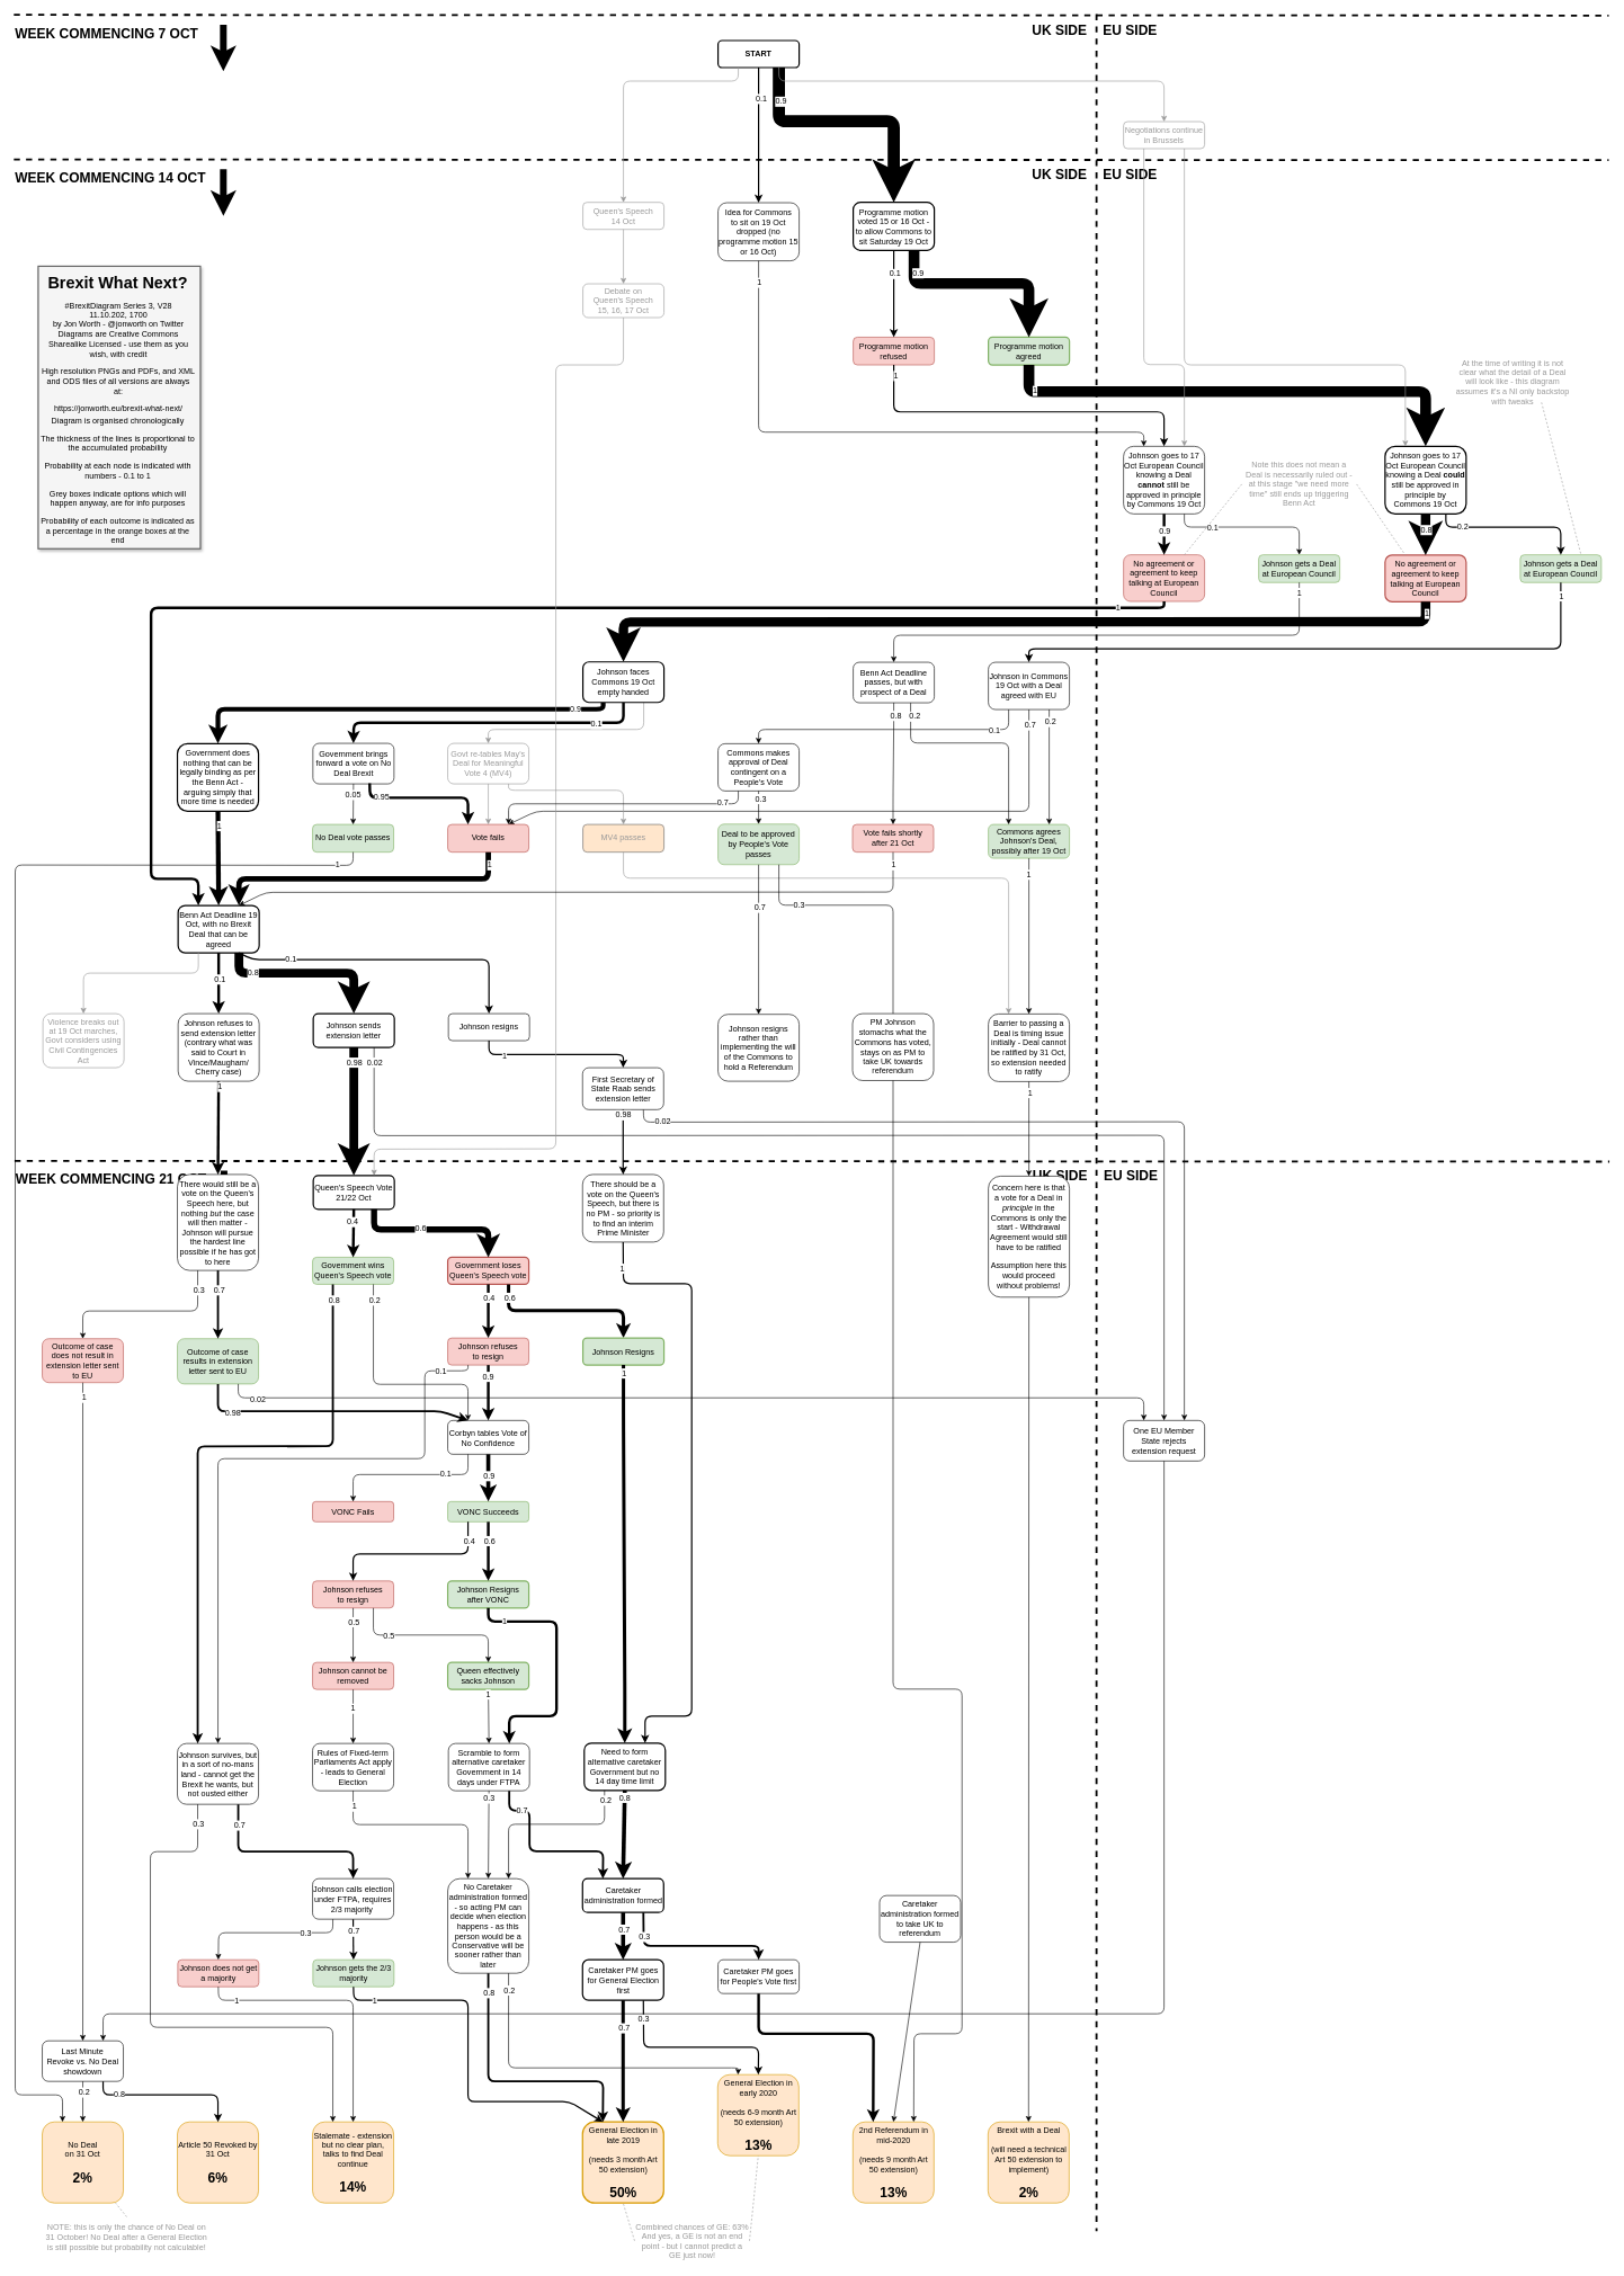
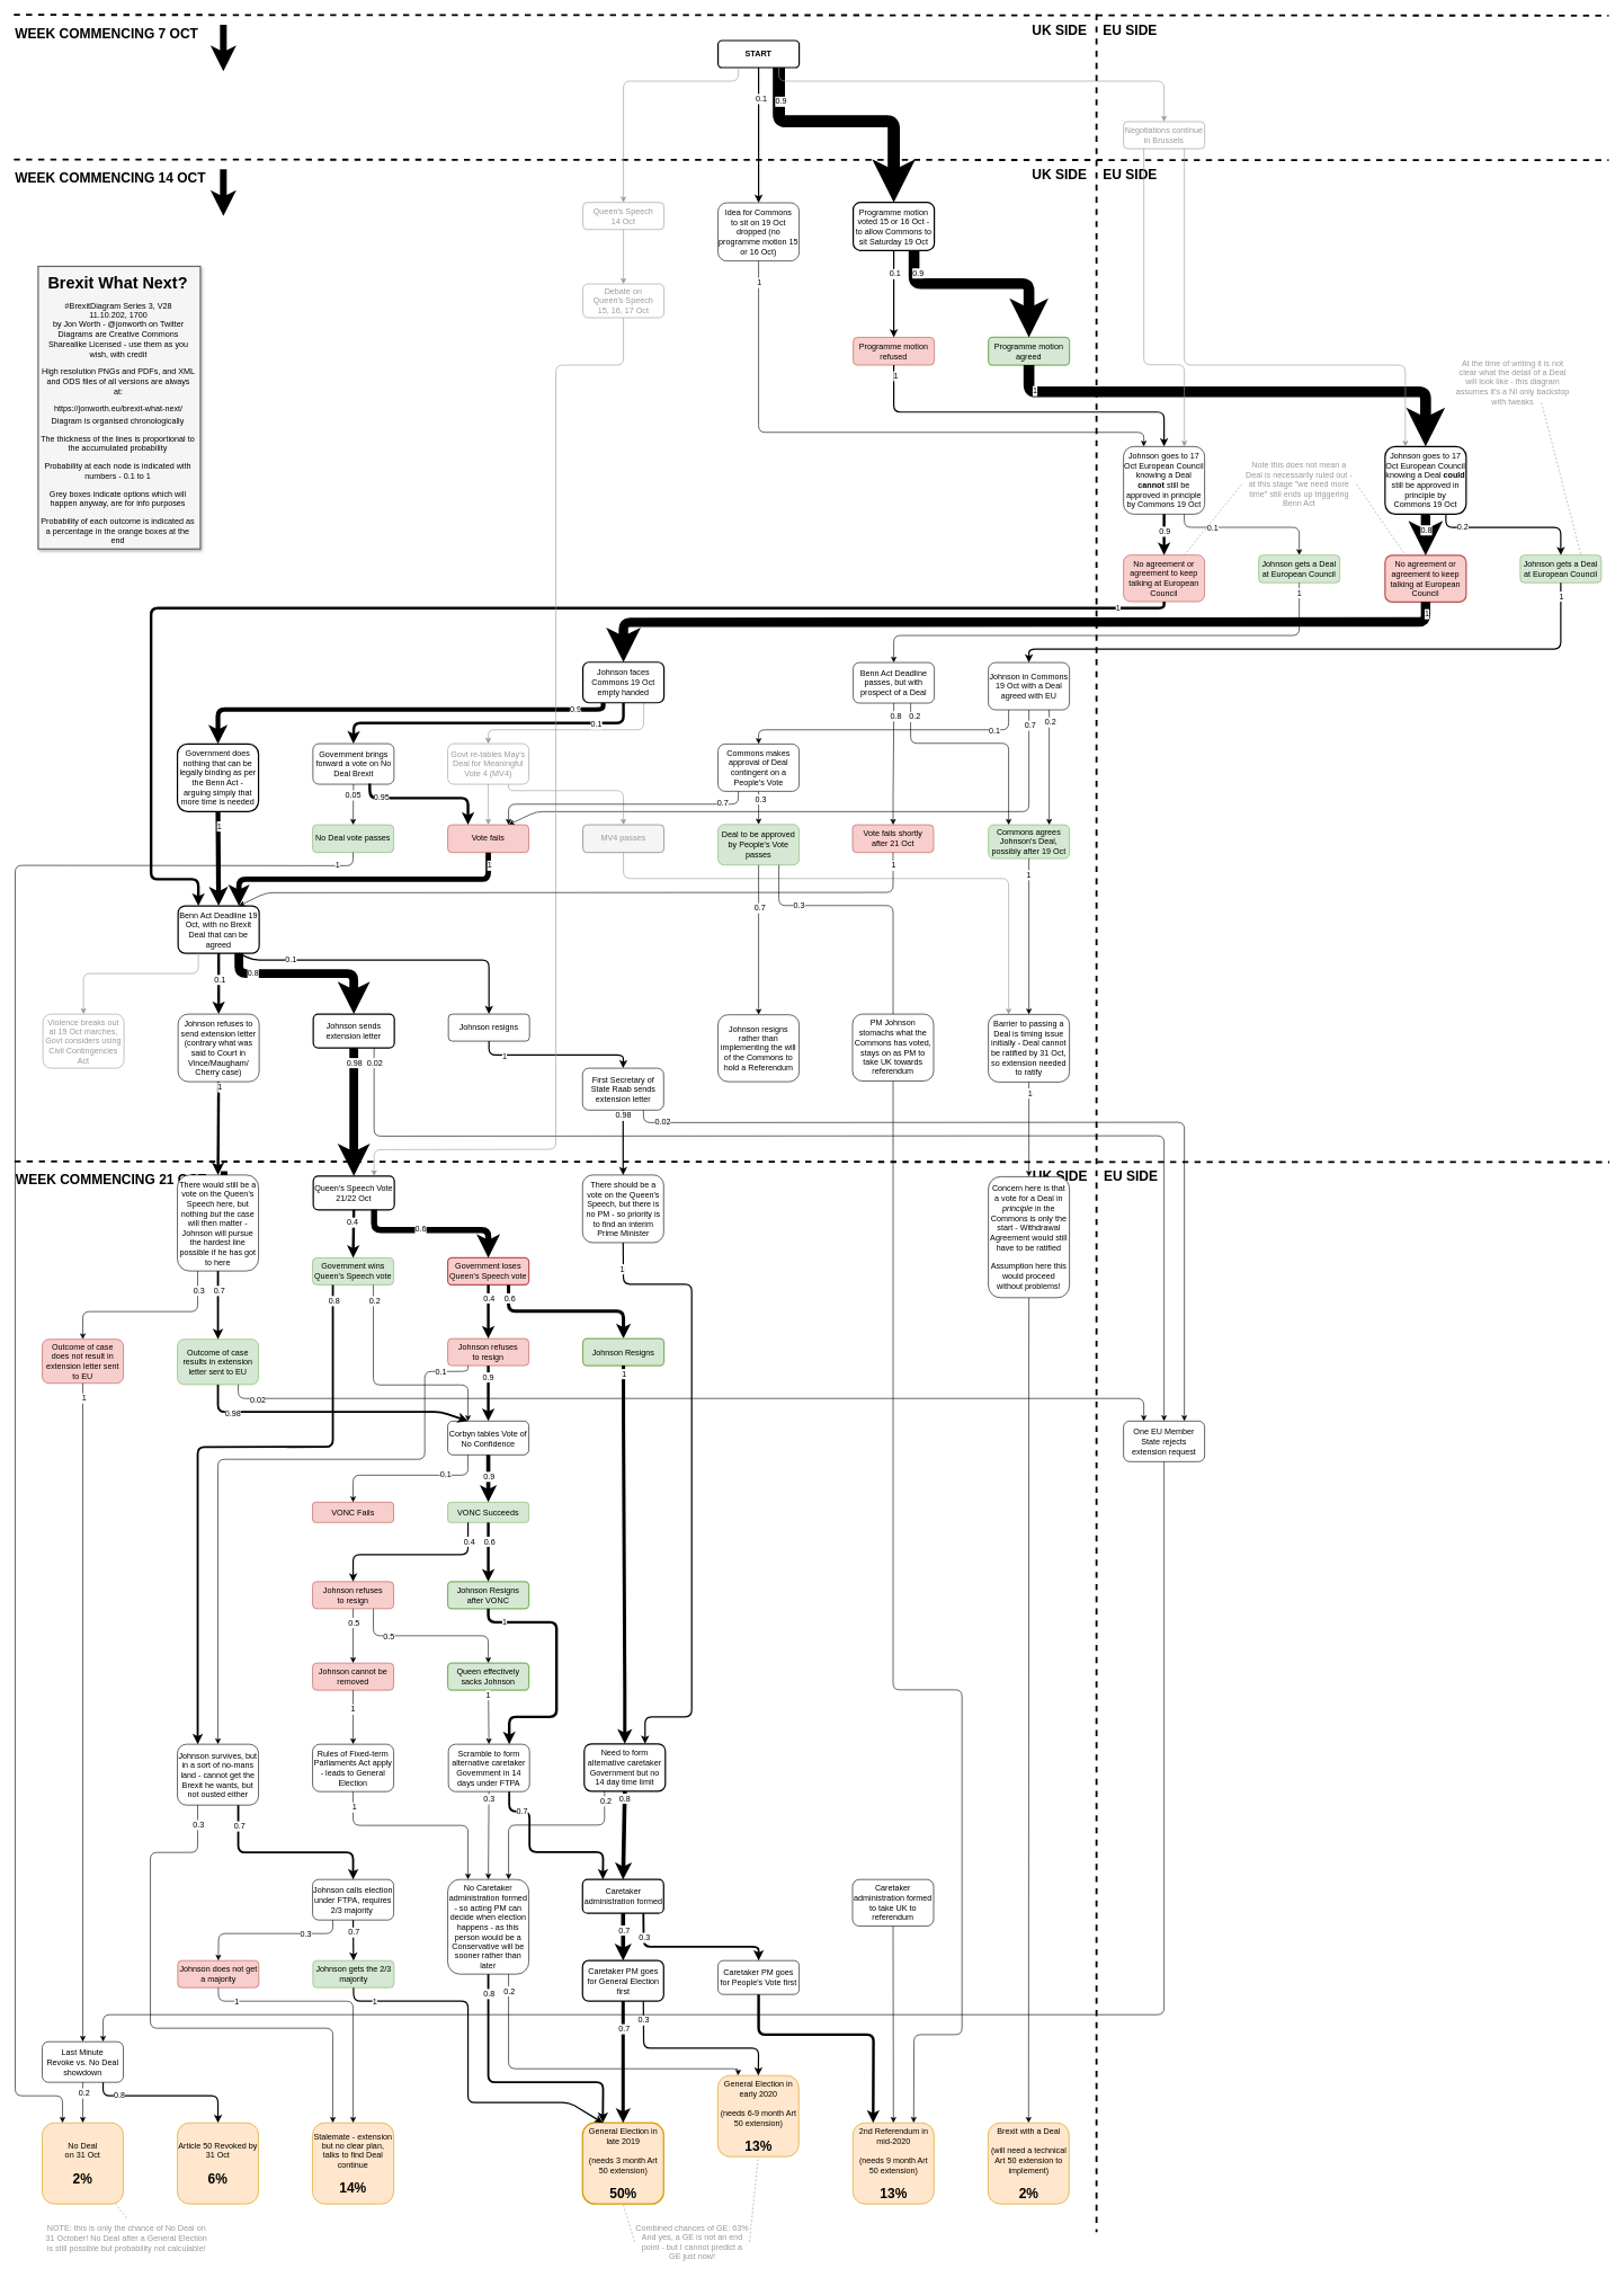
- <mxCell id="114" value="&lt;font color=&quot;#999999&quot;&gt;MV4 passes&lt;/font&gt;" style="rounded=1;whiteSpace=wrap;html=1;strokeWidth=1;fillColor=#ffe6cc;strokeColor=#666666;fontColor=#333333;" parent="1" vertex="1"><mxGeometry x="862" y="1219.5" width="120" height="41" as="geometry" /></mxCell>
+ <mxCell id="114" value="&lt;font color=&quot;#999999&quot;&gt;MV4 passes&lt;/font&gt;" style="rounded=1;whiteSpace=wrap;html=1;strokeWidth=1;fillColor=#f5f5f5;strokeColor=#666666;fontColor=#333333;" parent="1" vertex="1"><mxGeometry x="862" y="1219.5" width="120" height="41" as="geometry" /></mxCell>
- <mxCell id="287" value="Caretaker administration formed to take UK to referendum" style="rounded=1;whiteSpace=wrap;html=1;strokeWidth=1;" parent="1" vertex="1"><mxGeometry x="1301" y="2804.5" width="120" height="69" as="geometry" /></mxCell>
+ <mxCell id="287" value="Caretaker administration formed to take UK to referendum" style="rounded=1;whiteSpace=wrap;html=1;strokeWidth=1;" parent="1" vertex="1"><mxGeometry x="1261" y="2779.5" width="120" height="69" as="geometry" /></mxCell>
